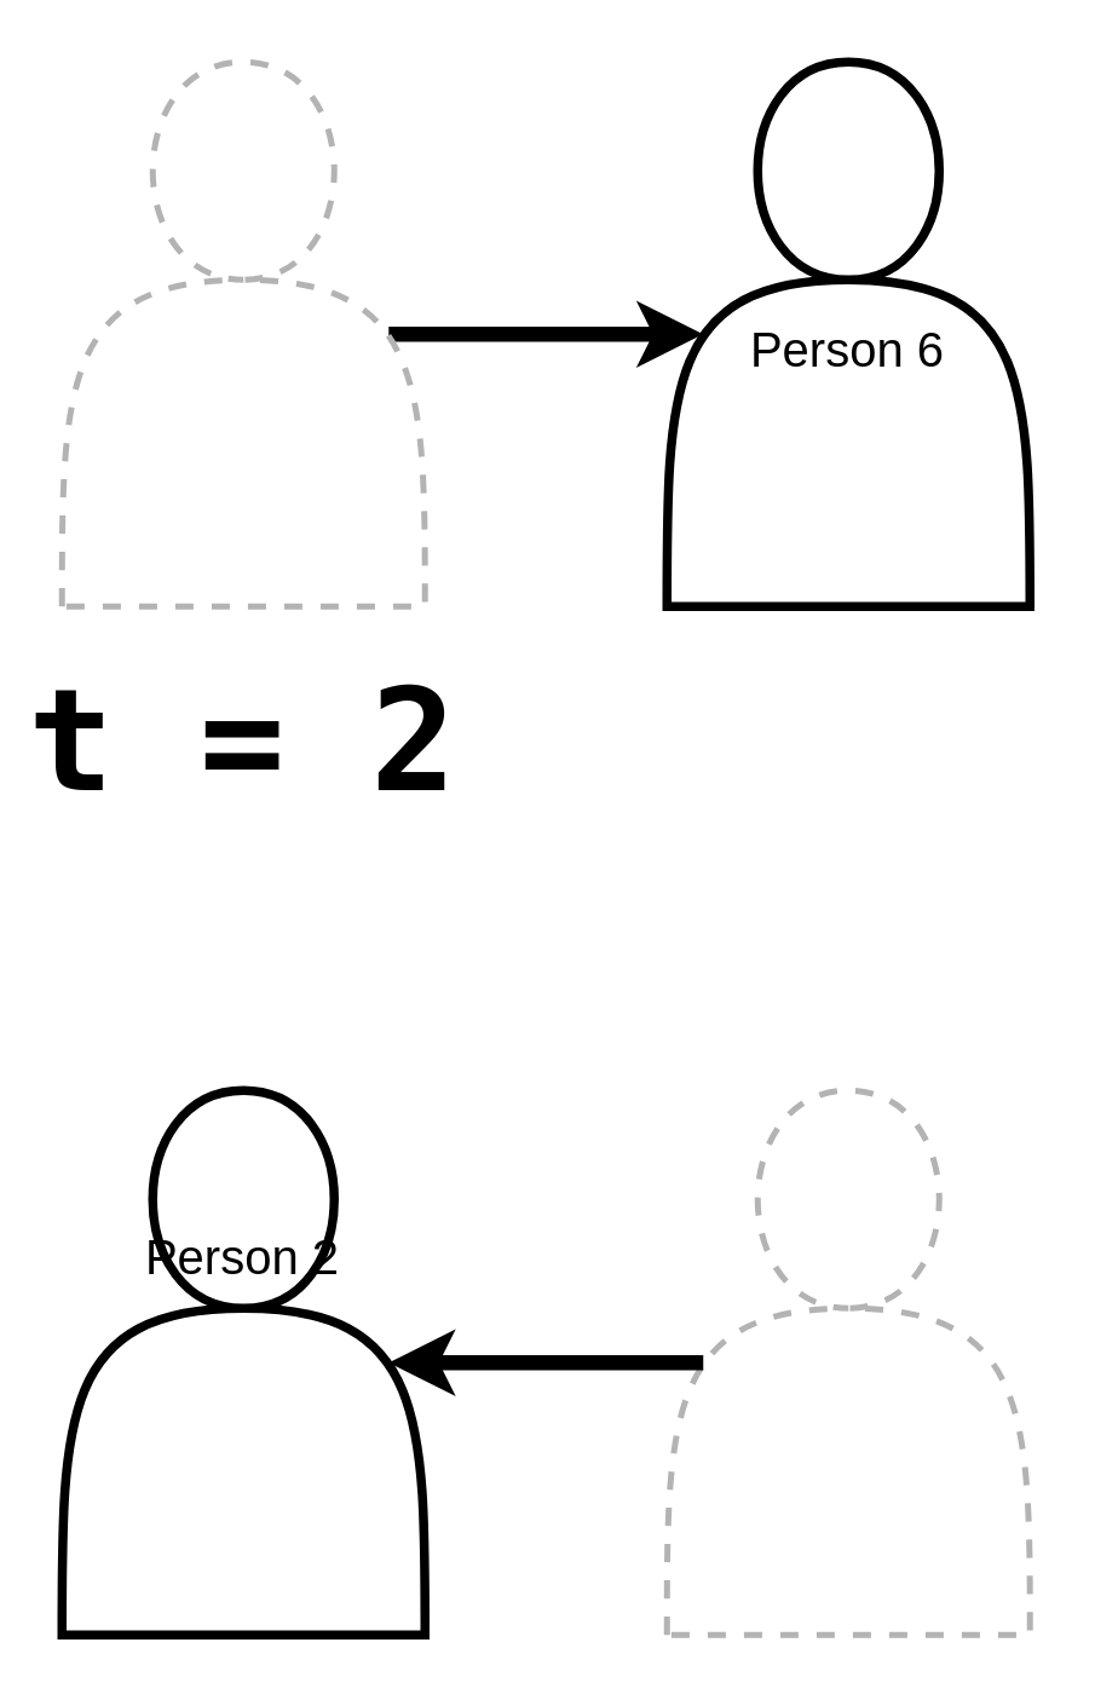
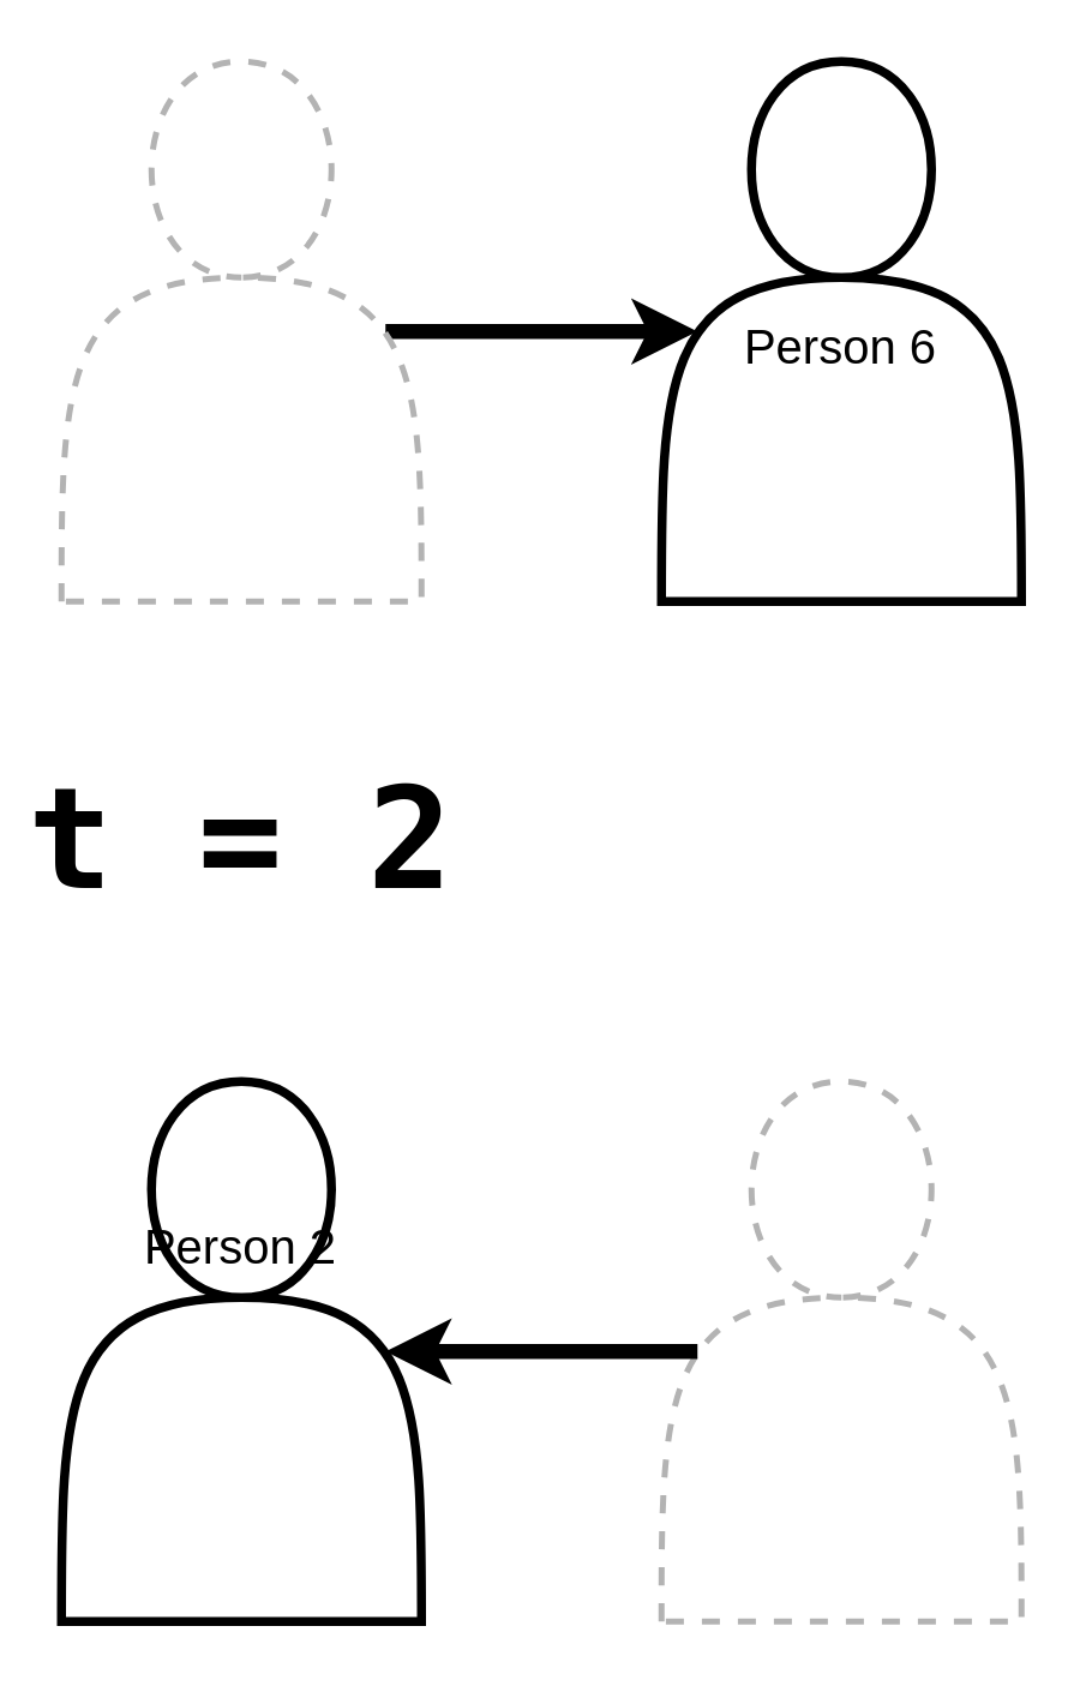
- <mxCell id="7" value="&lt;pre&gt;&lt;font size=&quot;1&quot;&gt;&lt;b style=&quot;font-size: 47px;&quot;&gt;t = 2&lt;br&gt;&lt;/b&gt;&lt;/font&gt;&lt;/pre&gt;" style="text;html=1;strokeColor=none;fillColor=none;align=center;verticalAlign=middle;whiteSpace=wrap;rounded=0;" parent="1" vertex="1"><mxGeometry x="20" y="230" width="120" height="30" as="geometry" /></mxCell>
+ <mxCell id="7" value="&lt;pre&gt;&lt;font size=&quot;1&quot;&gt;&lt;b style=&quot;font-size: 47px;&quot;&gt;t = 2&lt;br&gt;&lt;/b&gt;&lt;/font&gt;&lt;/pre&gt;" style="text;html=1;strokeColor=none;fillColor=none;align=center;verticalAlign=middle;whiteSpace=wrap;rounded=0;" parent="1" vertex="1"><mxGeometry x="20" y="265" width="120" height="30" as="geometry" /></mxCell>
